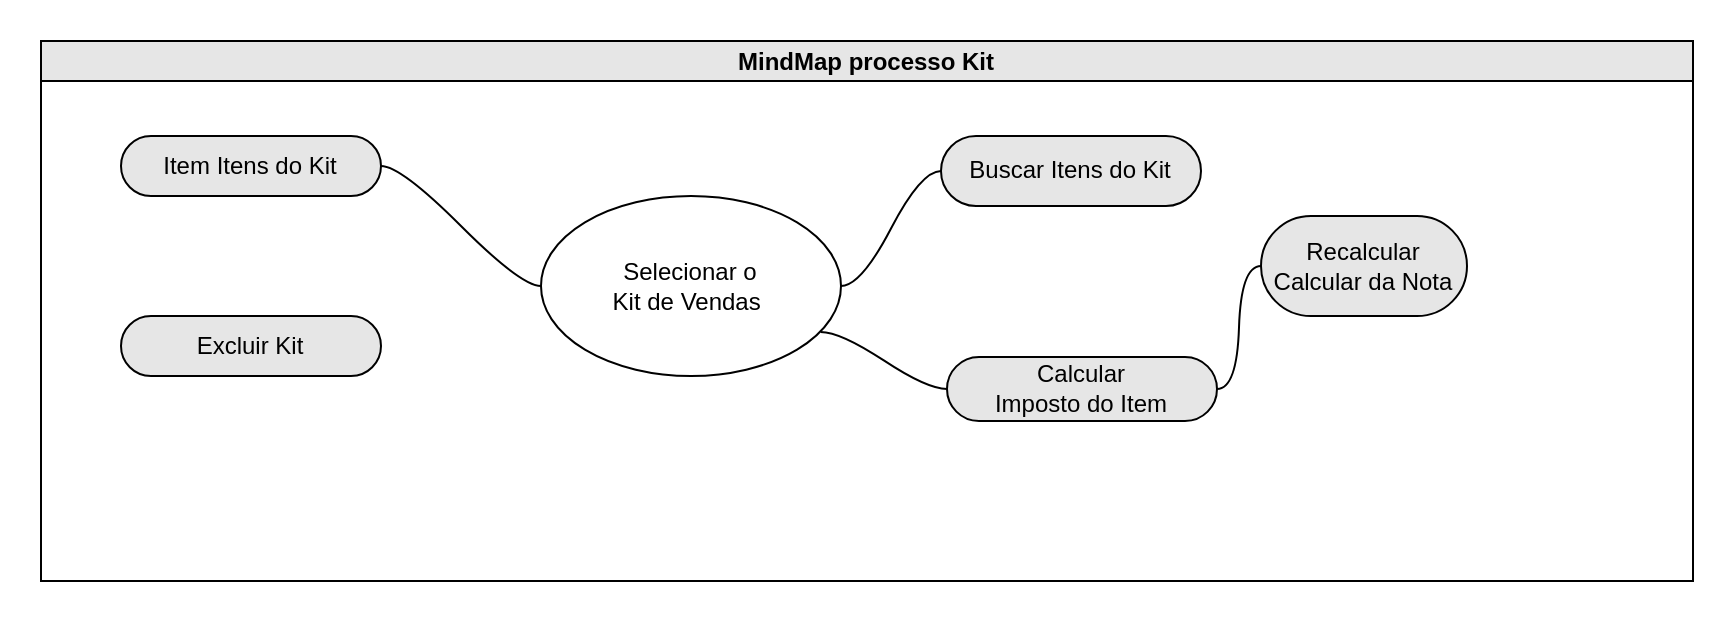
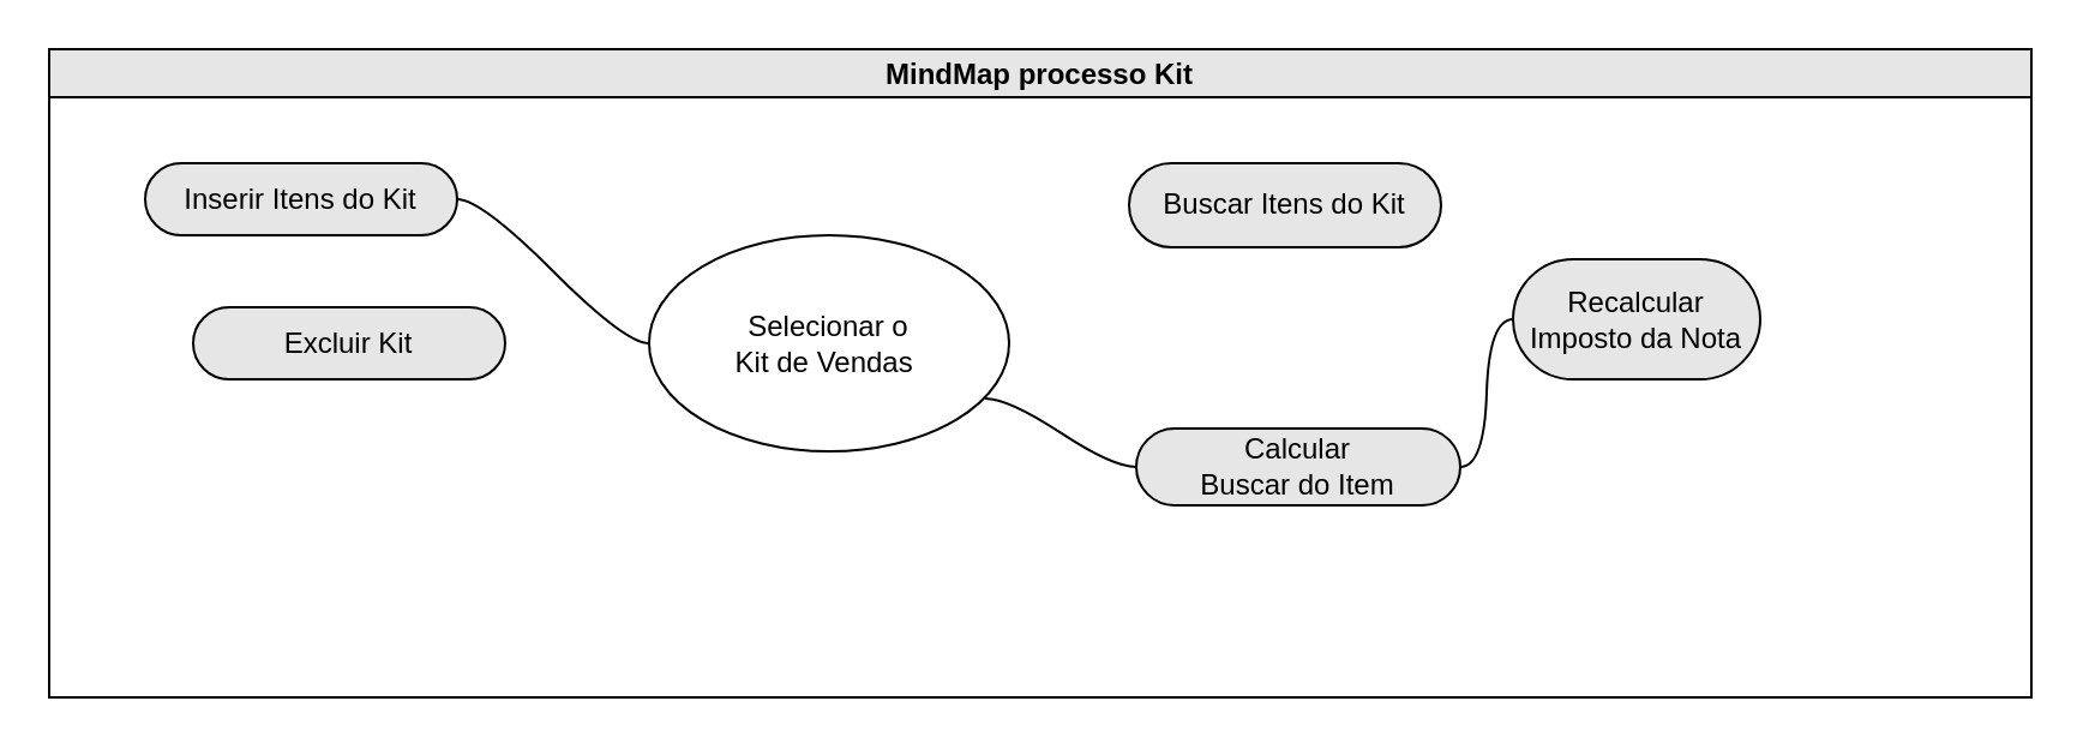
- <mxCell id="7" value="Item Itens do Kit" style="whiteSpace=wrap;html=1;rounded=1;arcSize=50;align=center;verticalAlign=middle;strokeWidth=1;autosize=1;spacing=4;treeFolding=1;treeMoving=1;newEdgeStyle={&quot;edgeStyle&quot;:&quot;entityRelationEdgeStyle&quot;,&quot;startArrow&quot;:&quot;none&quot;,&quot;endArrow&quot;:&quot;none&quot;,&quot;segment&quot;:10,&quot;curved&quot;:1,&quot;sourcePerimeterSpacing&quot;:0,&quot;targetPerimeterSpacing&quot;:0};fillStyle=auto;fillColor=#e6e6e6;" vertex="1" parent="2"><mxGeometry x="40" y="47.5" width="130" height="30" as="geometry" /></mxCell>
+ <mxCell id="7" value="Inserir Itens do Kit" style="whiteSpace=wrap;html=1;rounded=1;arcSize=50;align=center;verticalAlign=middle;strokeWidth=1;autosize=1;spacing=4;treeFolding=1;treeMoving=1;newEdgeStyle={&quot;edgeStyle&quot;:&quot;entityRelationEdgeStyle&quot;,&quot;startArrow&quot;:&quot;none&quot;,&quot;endArrow&quot;:&quot;none&quot;,&quot;segment&quot;:10,&quot;curved&quot;:1,&quot;sourcePerimeterSpacing&quot;:0,&quot;targetPerimeterSpacing&quot;:0};fillStyle=auto;fillColor=#e6e6e6;" vertex="1" parent="2"><mxGeometry x="40" y="47.5" width="130" height="30" as="geometry" /></mxCell>
- <mxCell id="3" value="" style="edgeStyle=entityRelationEdgeStyle;startArrow=none;endArrow=none;segment=10;curved=1;rounded=0;entryX=0;entryY=0.5;entryDx=0;entryDy=0;" edge="1" parent="2" source="5" target="6"><mxGeometry relative="1" as="geometry" /></mxCell>
- <mxCell id="10" value="Recalcular &lt;br&gt;Calcular da Nota" style="whiteSpace=wrap;html=1;rounded=1;arcSize=50;align=center;verticalAlign=middle;strokeWidth=1;autosize=1;spacing=4;treeFolding=1;treeMoving=1;newEdgeStyle={&quot;edgeStyle&quot;:&quot;entityRelationEdgeStyle&quot;,&quot;startArrow&quot;:&quot;none&quot;,&quot;endArrow&quot;:&quot;none&quot;,&quot;segment&quot;:10,&quot;curved&quot;:1,&quot;sourcePerimeterSpacing&quot;:0,&quot;targetPerimeterSpacing&quot;:0};sketch=0;fillStyle=auto;strokeColor=default;fillColor=#e6e6e6;gradientColor=none;" vertex="1" parent="2"><mxGeometry x="610" y="87.5" width="103" height="50" as="geometry" /></mxCell>
+ <mxCell id="10" value="Recalcular &lt;br&gt;Imposto da Nota" style="whiteSpace=wrap;html=1;rounded=1;arcSize=50;align=center;verticalAlign=middle;strokeWidth=1;autosize=1;spacing=4;treeFolding=1;treeMoving=1;newEdgeStyle={&quot;edgeStyle&quot;:&quot;entityRelationEdgeStyle&quot;,&quot;startArrow&quot;:&quot;none&quot;,&quot;endArrow&quot;:&quot;none&quot;,&quot;segment&quot;:10,&quot;curved&quot;:1,&quot;sourcePerimeterSpacing&quot;:0,&quot;targetPerimeterSpacing&quot;:0};sketch=0;fillStyle=auto;strokeColor=default;fillColor=#e6e6e6;gradientColor=none;" vertex="1" parent="2"><mxGeometry x="610" y="87.5" width="103" height="50" as="geometry" /></mxCell>
- <mxCell id="12" value="Excluir Kit" style="whiteSpace=wrap;html=1;rounded=1;arcSize=50;align=center;verticalAlign=middle;strokeWidth=1;autosize=1;spacing=4;treeFolding=1;treeMoving=1;newEdgeStyle={&quot;edgeStyle&quot;:&quot;entityRelationEdgeStyle&quot;,&quot;startArrow&quot;:&quot;none&quot;,&quot;endArrow&quot;:&quot;none&quot;,&quot;segment&quot;:10,&quot;curved&quot;:1,&quot;sourcePerimeterSpacing&quot;:0,&quot;targetPerimeterSpacing&quot;:0};sketch=0;fillStyle=auto;strokeColor=default;fillColor=#e6e6e6;gradientColor=none;" vertex="1" parent="2"><mxGeometry x="40" y="137.5" width="130" height="30" as="geometry" /></mxCell>
+ <mxCell id="12" value="Excluir Kit" style="whiteSpace=wrap;html=1;rounded=1;arcSize=50;align=center;verticalAlign=middle;strokeWidth=1;autosize=1;spacing=4;treeFolding=1;treeMoving=1;newEdgeStyle={&quot;edgeStyle&quot;:&quot;entityRelationEdgeStyle&quot;,&quot;startArrow&quot;:&quot;none&quot;,&quot;endArrow&quot;:&quot;none&quot;,&quot;segment&quot;:10,&quot;curved&quot;:1,&quot;sourcePerimeterSpacing&quot;:0,&quot;targetPerimeterSpacing&quot;:0};sketch=0;fillStyle=auto;strokeColor=default;fillColor=#e6e6e6;gradientColor=none;" vertex="1" parent="2"><mxGeometry x="60" y="107.5" width="130" height="30" as="geometry" /></mxCell>
- <mxCell id="8" value="&lt;span style=&quot;font-weight: normal;&quot;&gt;Calcular &lt;br&gt;Imposto do Item&lt;/span&gt;" style="whiteSpace=wrap;html=1;rounded=1;arcSize=50;align=center;verticalAlign=middle;strokeWidth=1;autosize=1;spacing=4;treeFolding=1;treeMoving=1;newEdgeStyle={&quot;edgeStyle&quot;:&quot;entityRelationEdgeStyle&quot;,&quot;startArrow&quot;:&quot;none&quot;,&quot;endArrow&quot;:&quot;none&quot;,&quot;segment&quot;:10,&quot;curved&quot;:1,&quot;sourcePerimeterSpacing&quot;:0,&quot;targetPerimeterSpacing&quot;:0};sketch=0;fillStyle=auto;strokeColor=default;fillColor=#e6e6e6;gradientColor=none;fontStyle=1" vertex="1" parent="2"><mxGeometry x="453" y="158" width="135" height="32" as="geometry" /></mxCell>
+ <mxCell id="8" value="&lt;span style=&quot;font-weight: normal;&quot;&gt;Calcular &lt;br&gt;Buscar do Item&lt;/span&gt;" style="whiteSpace=wrap;html=1;rounded=1;arcSize=50;align=center;verticalAlign=middle;strokeWidth=1;autosize=1;spacing=4;treeFolding=1;treeMoving=1;newEdgeStyle={&quot;edgeStyle&quot;:&quot;entityRelationEdgeStyle&quot;,&quot;startArrow&quot;:&quot;none&quot;,&quot;endArrow&quot;:&quot;none&quot;,&quot;segment&quot;:10,&quot;curved&quot;:1,&quot;sourcePerimeterSpacing&quot;:0,&quot;targetPerimeterSpacing&quot;:0};sketch=0;fillStyle=auto;strokeColor=default;fillColor=#e6e6e6;gradientColor=none;fontStyle=1" vertex="1" parent="2"><mxGeometry x="453" y="158" width="135" height="32" as="geometry" /></mxCell>
